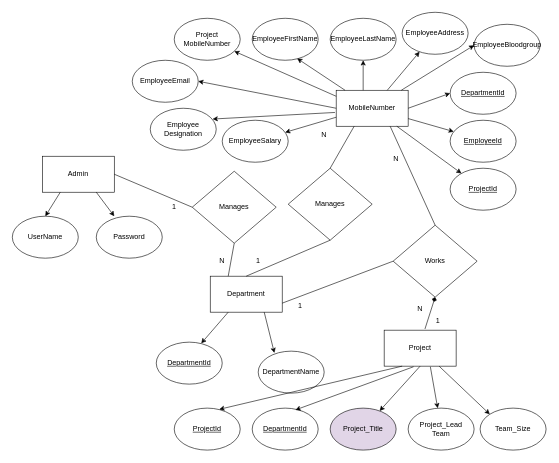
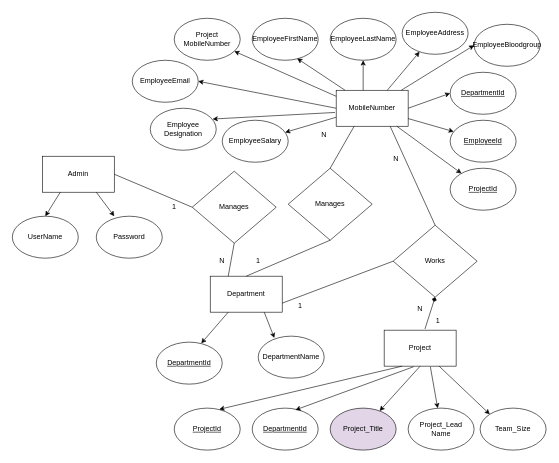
- <mxCell id="28" value="&lt;span&gt;DepartmentName&lt;/span&gt;" style="ellipse;whiteSpace=wrap;html=1;fontStyle=0" parent="1" vertex="1"><mxGeometry x="430" y="585" width="110" height="70" as="geometry" /></mxCell>
+ <mxCell id="28" value="&lt;span&gt;DepartmentName&lt;/span&gt;" style="ellipse;whiteSpace=wrap;html=1;fontStyle=0" parent="1" vertex="1"><mxGeometry x="430" y="560" width="110" height="70" as="geometry" /></mxCell>
- <mxCell id="58" value="Project_Lead&lt;br&gt;Team" style="ellipse;whiteSpace=wrap;html=1;fontStyle=0" parent="1" vertex="1"><mxGeometry x="680" y="680" width="110" height="70" as="geometry" /></mxCell>
+ <mxCell id="58" value="Project_Lead&lt;br&gt;Name" style="ellipse;whiteSpace=wrap;html=1;fontStyle=0" parent="1" vertex="1"><mxGeometry x="680" y="680" width="110" height="70" as="geometry" /></mxCell>
